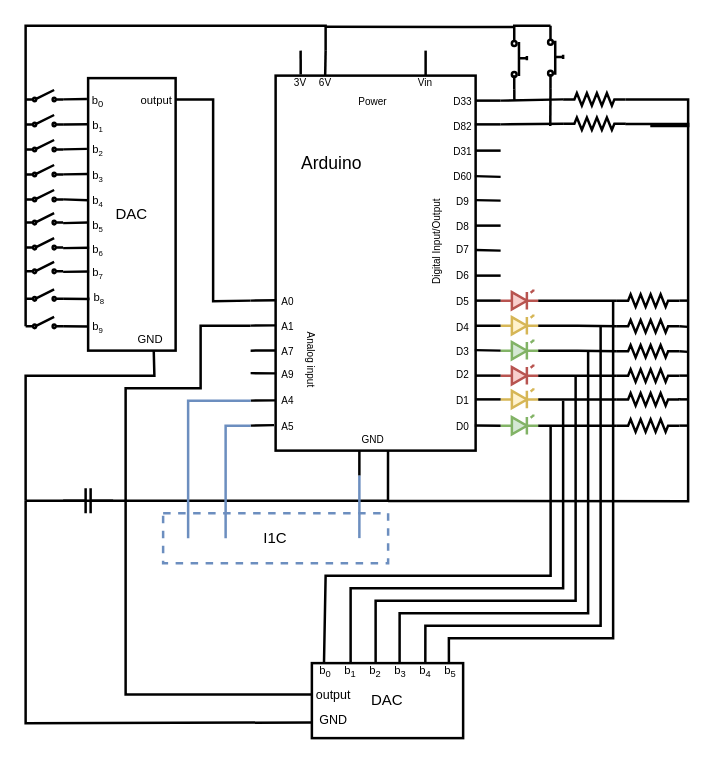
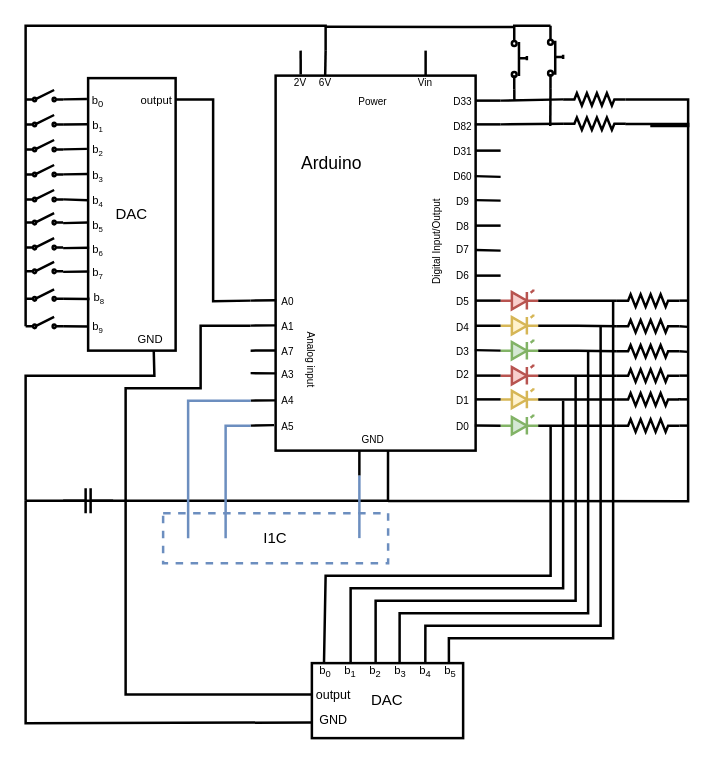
- <mxCell id="102" value="&lt;font style=&quot;font-size: 8px&quot;&gt;3V&lt;/font&gt;" style="text;html=1;strokeColor=none;fillColor=none;align=center;verticalAlign=middle;whiteSpace=wrap;rounded=0;" vertex="1" parent="1"><mxGeometry x="230" y="60" width="20" height="10" as="geometry" /></mxCell>
+ <mxCell id="102" value="&lt;font style=&quot;font-size: 8px&quot;&gt;2V&lt;/font&gt;" style="text;html=1;strokeColor=none;fillColor=none;align=center;verticalAlign=middle;whiteSpace=wrap;rounded=0;" vertex="1" parent="1"><mxGeometry x="230" y="60" width="20" height="10" as="geometry" /></mxCell>
- <mxCell id="121" value="&lt;font style=&quot;font-size: 8px&quot;&gt;A9&lt;/font&gt;" style="text;html=1;strokeColor=none;fillColor=none;align=center;verticalAlign=middle;whiteSpace=wrap;rounded=0;" vertex="1" parent="1"><mxGeometry x="220" y="293" width="20" height="10" as="geometry" /></mxCell>
+ <mxCell id="121" value="&lt;font style=&quot;font-size: 8px&quot;&gt;A3&lt;/font&gt;" style="text;html=1;strokeColor=none;fillColor=none;align=center;verticalAlign=middle;whiteSpace=wrap;rounded=0;" vertex="1" parent="1"><mxGeometry x="220" y="293" width="20" height="10" as="geometry" /></mxCell>
